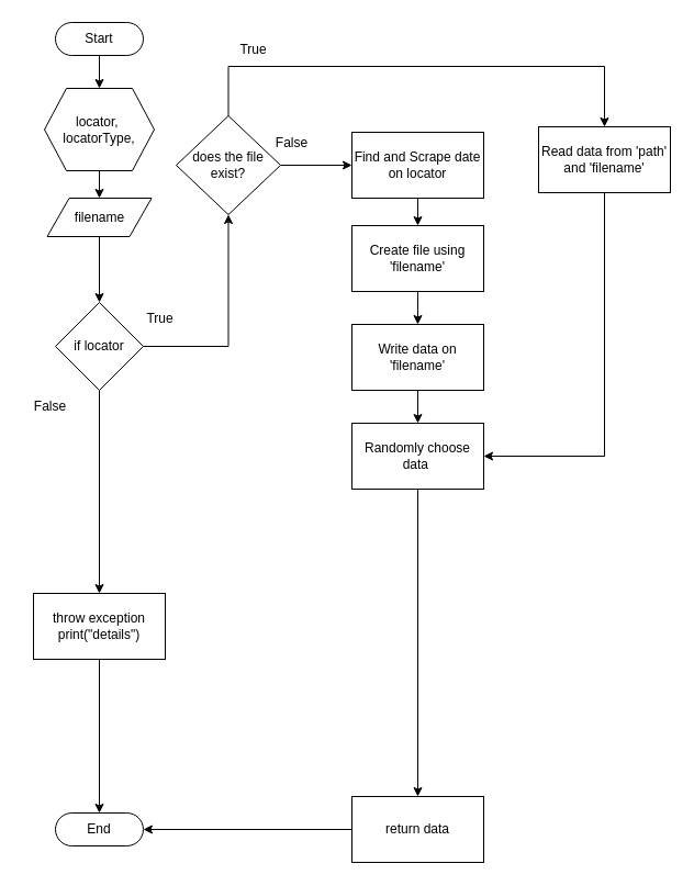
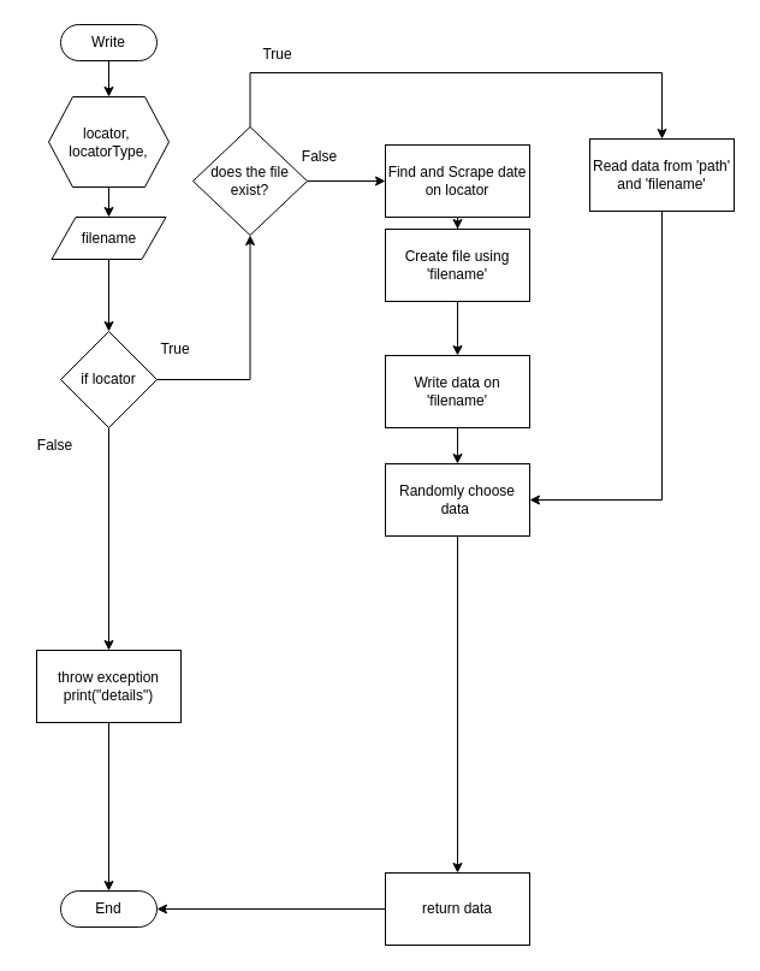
- <mxCell id="3" value="Start" style="html=1;dashed=0;whiteSpace=wrap;shape=mxgraph.dfd.start" vertex="1" parent="1"><mxGeometry x="50" y="20" width="80" height="30" as="geometry" /></mxCell>
+ <mxCell id="3" value="Write" style="html=1;dashed=0;whiteSpace=wrap;shape=mxgraph.dfd.start" vertex="1" parent="1"><mxGeometry x="50" y="20" width="80" height="30" as="geometry" /></mxCell>
- <mxCell id="22" value="Create file using 'filename'" style="whiteSpace=wrap;html=1;" vertex="1" parent="1"><mxGeometry x="320" y="205" width="120" height="60" as="geometry" /></mxCell>
+ <mxCell id="22" value="Create file using 'filename'" style="whiteSpace=wrap;html=1;" vertex="1" parent="1"><mxGeometry x="320" y="190" width="120" height="60" as="geometry" /></mxCell>
